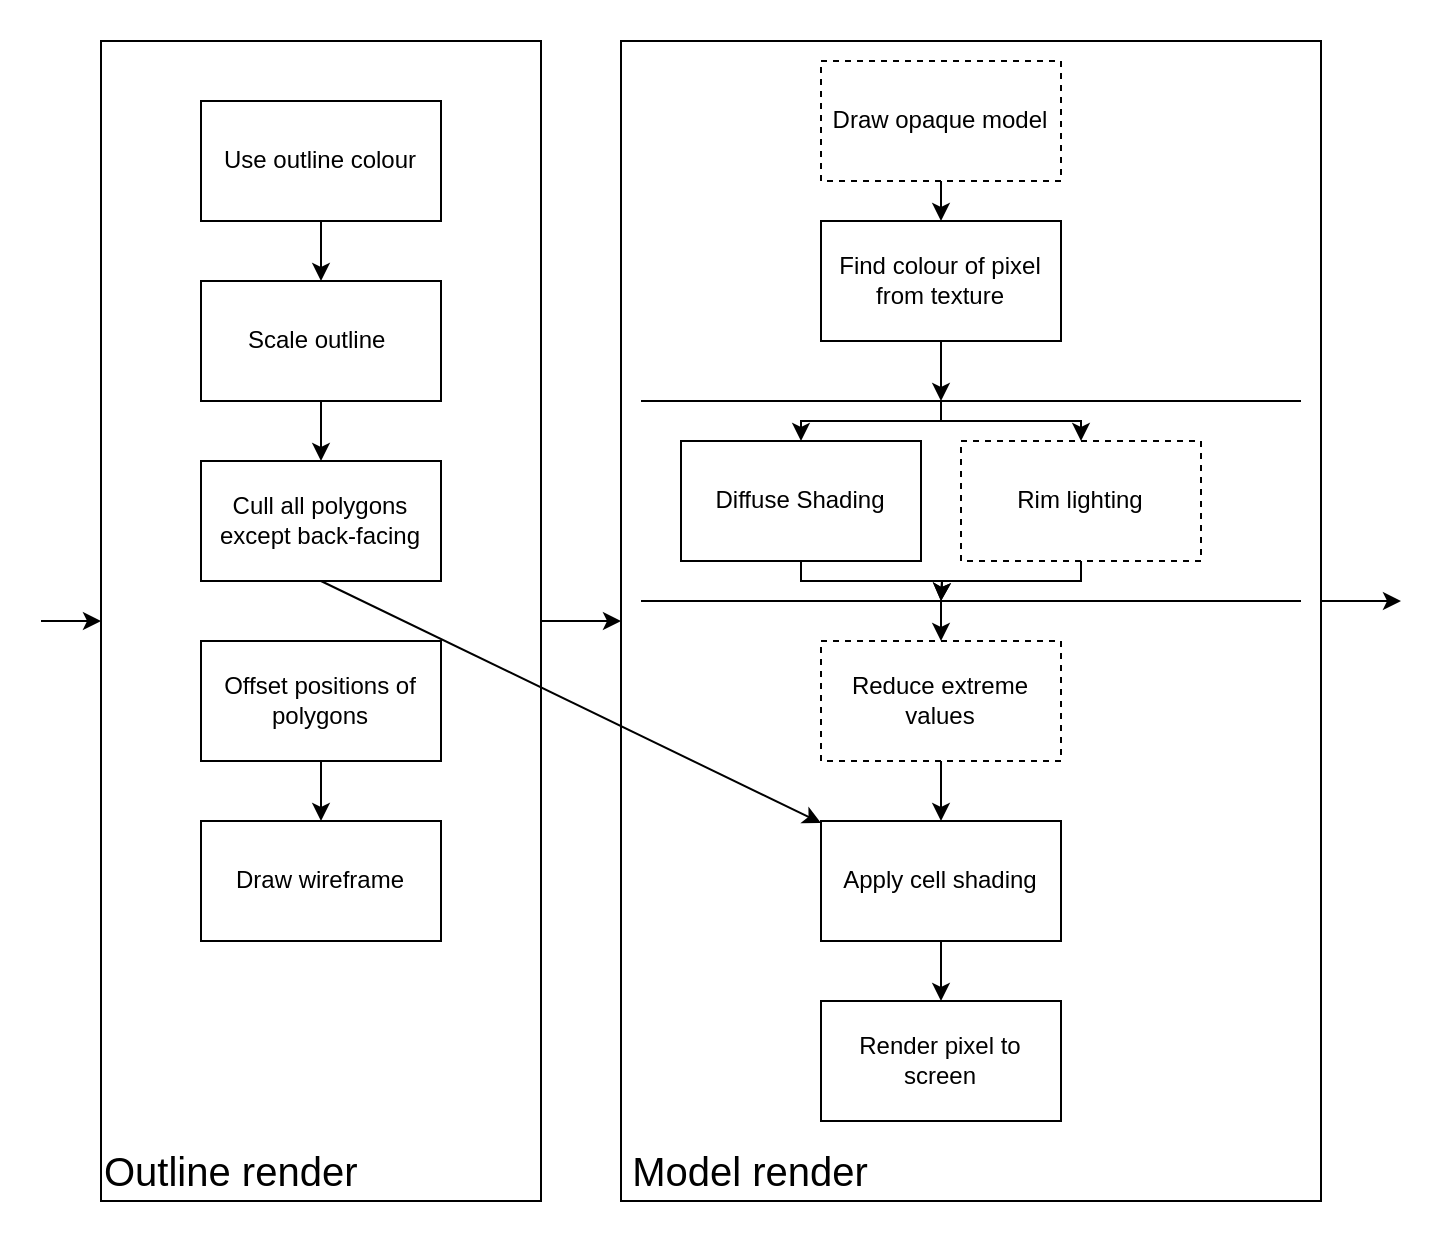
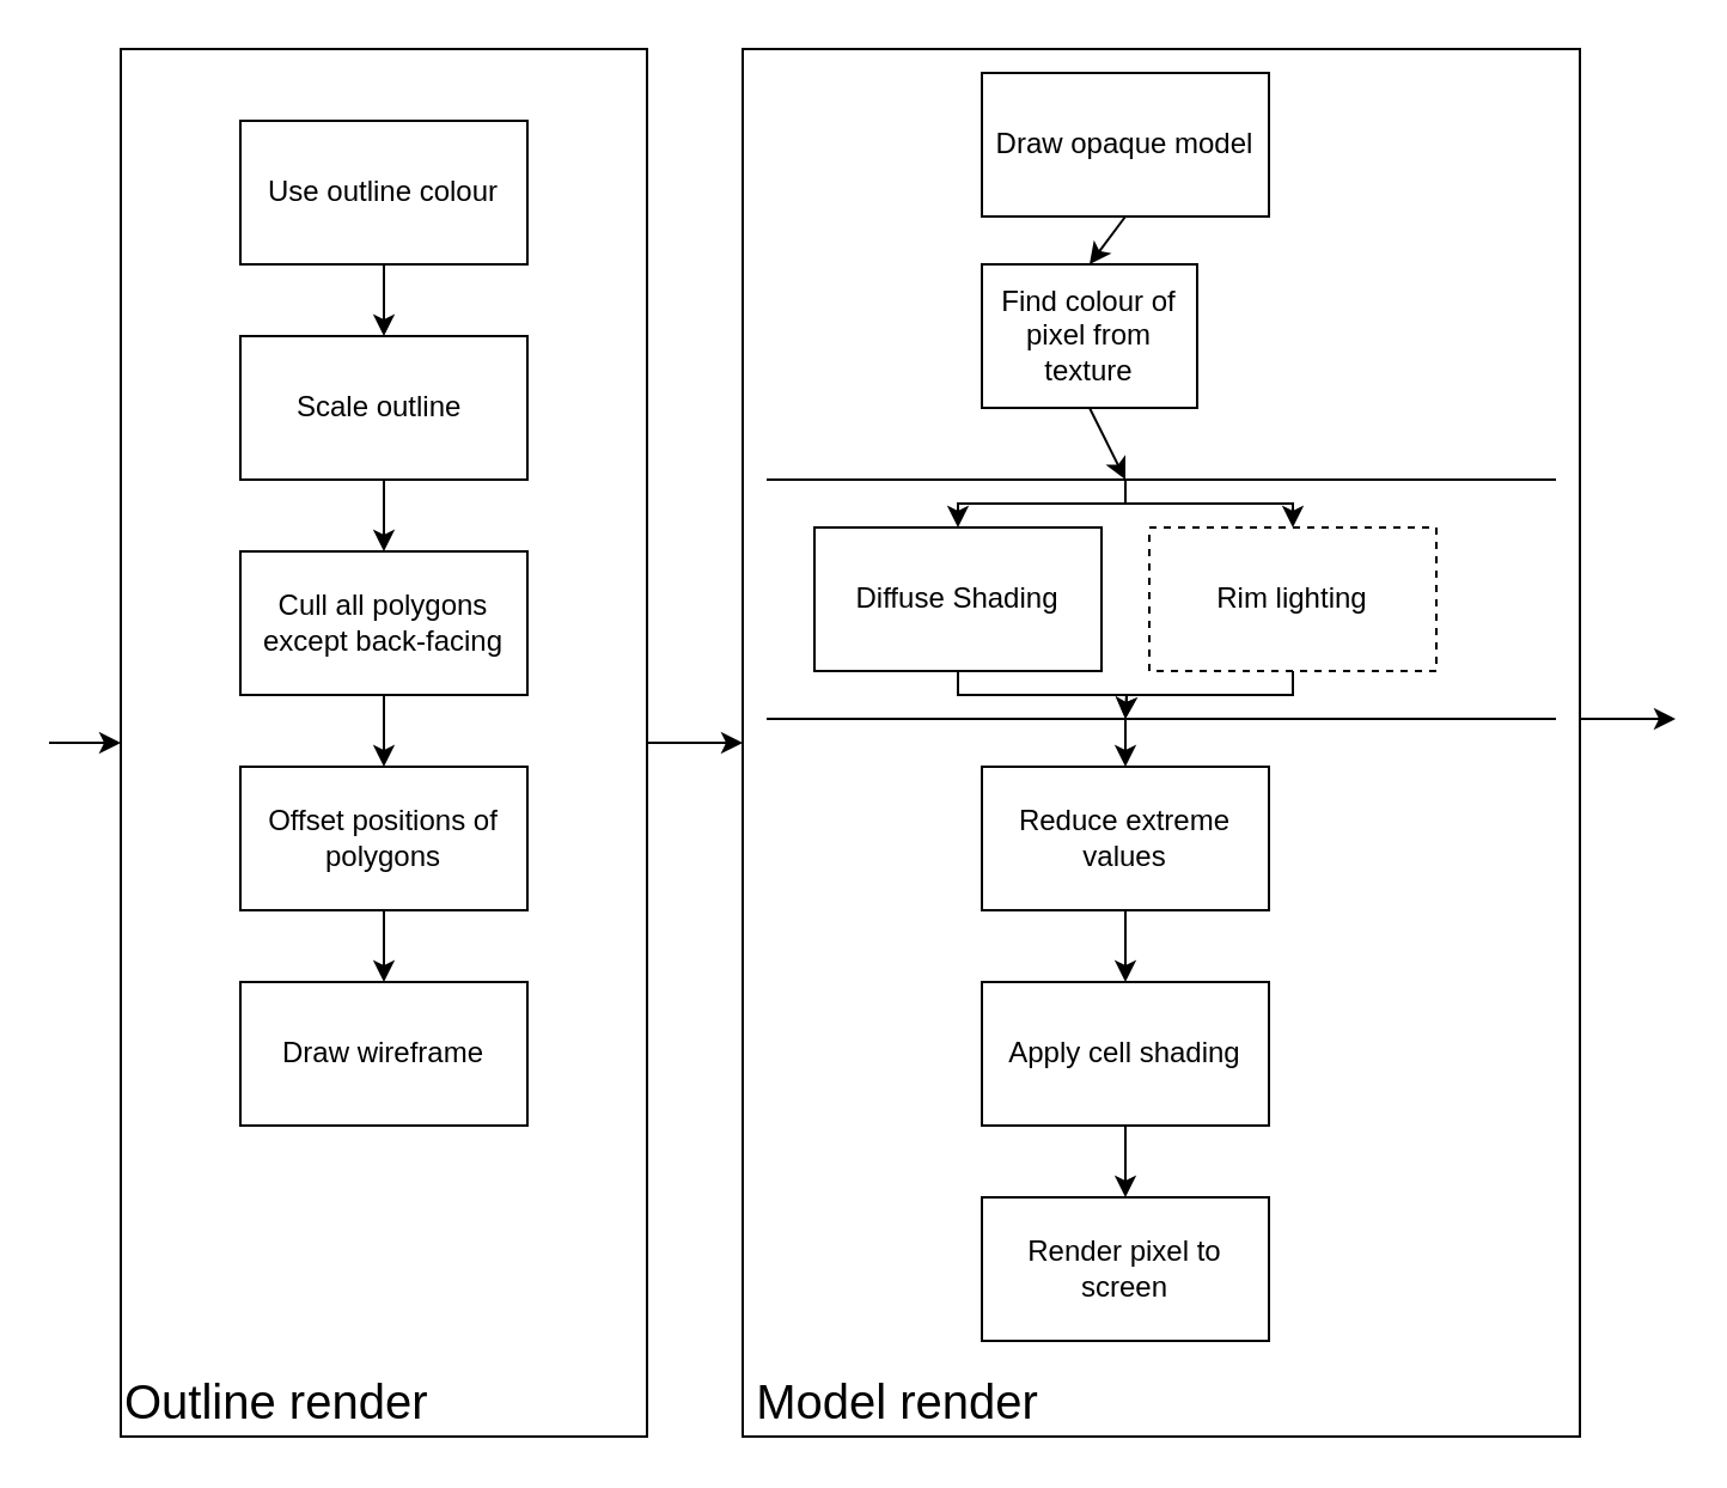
- <mxCell id="16" value="Draw opaque model" style="rounded=0;whiteSpace=wrap;html=1;fillColor=default;dashed=1;" parent="1" vertex="1"><mxGeometry x="410" y="30" width="120" height="60" as="geometry" /></mxCell>
+ <mxCell id="16" value="Draw opaque model" style="rounded=0;whiteSpace=wrap;html=1;fillColor=default;" parent="1" vertex="1"><mxGeometry x="410" y="30" width="120" height="60" as="geometry" /></mxCell>
- <mxCell id="9" value="Find colour of pixel from texture" style="rounded=0;whiteSpace=wrap;html=1;" parent="1" vertex="1"><mxGeometry x="410" y="110" width="120" height="60" as="geometry" /></mxCell>
+ <mxCell id="9" value="Find colour of pixel from texture" style="rounded=0;whiteSpace=wrap;html=1;" parent="1" vertex="1"><mxGeometry x="410" y="110" width="90" height="60" as="geometry" /></mxCell>
- <mxCell id="33" value="" style="endArrow=classic;html=1;rounded=0;fontSize=20;exitX=0.5;exitY=1;exitDx=0;exitDy=0;" edge="1" parent="1" source="8" target="15"><mxGeometry width="50" height="50" relative="1" as="geometry"><mxPoint x="30" y="480" as="sourcePoint" /><mxPoint x="80" y="430" as="targetPoint" /></mxGeometry></mxCell>
+ <mxCell id="33" value="" style="endArrow=classic;html=1;rounded=0;fontSize=20;exitX=0.5;exitY=1;exitDx=0;exitDy=0;entryX=0.5;entryY=0;entryDx=0;entryDy=0;" edge="1" parent="1" source="8" target="7"><mxGeometry width="50" height="50" relative="1" as="geometry"><mxPoint x="30" y="480" as="sourcePoint" /><mxPoint x="80" y="430" as="targetPoint" /></mxGeometry></mxCell>
- <mxCell id="14" value="Reduce extreme values" style="rounded=0;whiteSpace=wrap;html=1;dashed=1;" parent="1" vertex="1"><mxGeometry x="410" y="320" width="120" height="60" as="geometry" /></mxCell>
+ <mxCell id="14" value="Reduce extreme values" style="rounded=0;whiteSpace=wrap;html=1;" parent="1" vertex="1"><mxGeometry x="410" y="320" width="120" height="60" as="geometry" /></mxCell>
